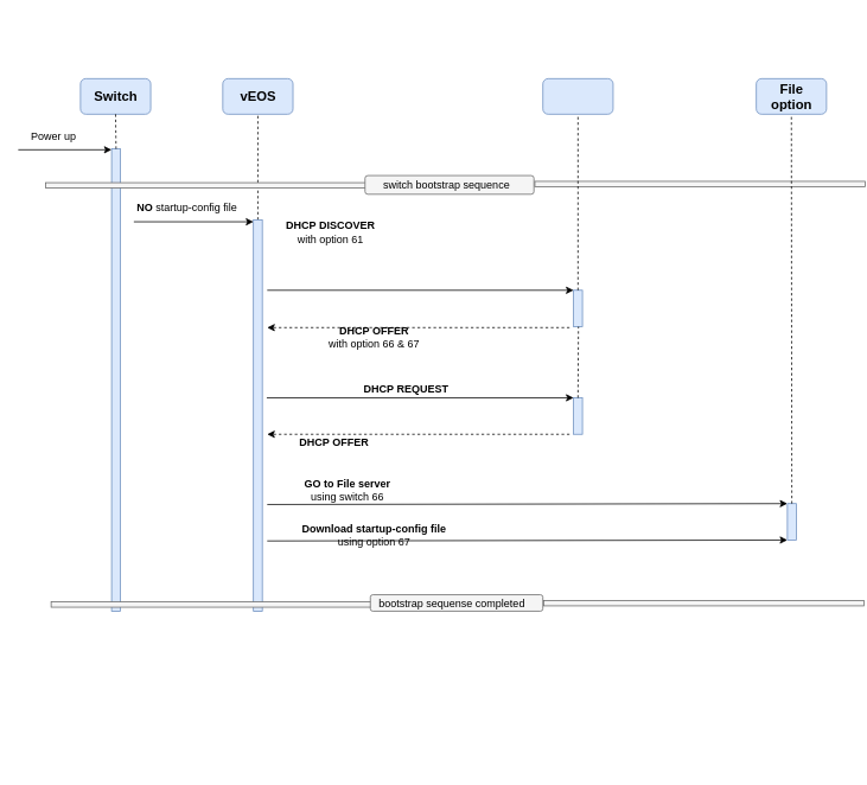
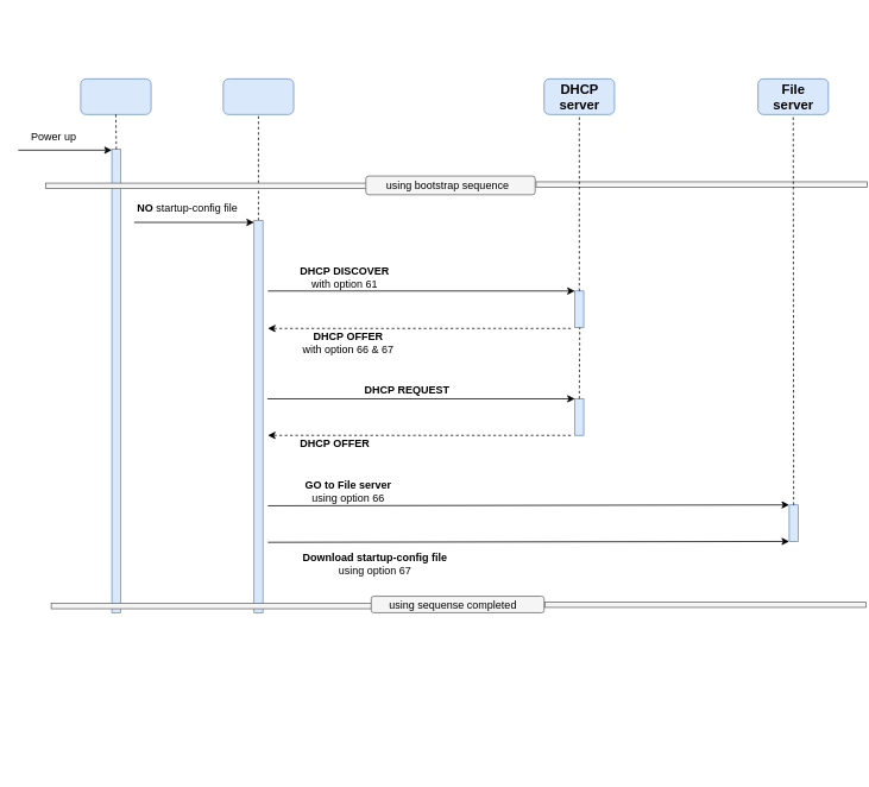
- <mxCell id="3" value="&lt;b&gt;&lt;font style=&quot;font-size: 15px;&quot;&gt;Switch&lt;/font&gt;&lt;/b&gt;" style="text;strokeColor=none;align=center;fillColor=none;html=1;verticalAlign=middle;whiteSpace=wrap;rounded=0;" parent="1" vertex="1"><mxGeometry x="100" y="93" width="60" height="30" as="geometry" /></mxCell>
- <mxCell id="5" value="&lt;b&gt;&lt;font style=&quot;font-size: 15px;&quot;&gt;vEOS&lt;/font&gt;&lt;/b&gt;" style="text;strokeColor=none;align=center;fillColor=none;html=1;verticalAlign=middle;whiteSpace=wrap;rounded=0;" parent="1" vertex="1"><mxGeometry x="260" y="93" width="60" height="30" as="geometry" /></mxCell>
+ <mxCell id="7" value="&lt;b&gt;&lt;font style=&quot;font-size: 15px;&quot;&gt;DHCP server&lt;/font&gt;&lt;/b&gt;" style="text;strokeColor=none;align=center;fillColor=none;html=1;verticalAlign=middle;whiteSpace=wrap;rounded=0;" parent="1" vertex="1"><mxGeometry x="620" y="93" width="60" height="30" as="geometry" /></mxCell>
- <mxCell id="9" value="&lt;b&gt;&lt;font style=&quot;font-size: 15px;&quot;&gt;File option&lt;/font&gt;&lt;/b&gt;" style="text;strokeColor=none;align=center;fillColor=none;html=1;verticalAlign=middle;whiteSpace=wrap;rounded=0;" parent="1" vertex="1"><mxGeometry x="860" y="93" width="60" height="30" as="geometry" /></mxCell>
+ <mxCell id="9" value="&lt;b&gt;&lt;font style=&quot;font-size: 15px;&quot;&gt;File server&lt;/font&gt;&lt;/b&gt;" style="text;strokeColor=none;align=center;fillColor=none;html=1;verticalAlign=middle;whiteSpace=wrap;rounded=0;" parent="1" vertex="1"><mxGeometry x="860" y="93" width="60" height="30" as="geometry" /></mxCell>
- <mxCell id="20" value="switch bootstrap sequence" style="text;strokeColor=none;align=center;fillColor=none;html=1;verticalAlign=middle;whiteSpace=wrap;rounded=0;" parent="1" vertex="1"><mxGeometry x="422" y="194" width="160" height="27" as="geometry" /></mxCell>
+ <mxCell id="20" value="using bootstrap sequence" style="text;strokeColor=none;align=center;fillColor=none;html=1;verticalAlign=middle;whiteSpace=wrap;rounded=0;" parent="1" vertex="1"><mxGeometry x="422" y="194" width="160" height="27" as="geometry" /></mxCell>
- <mxCell id="25" value="&lt;b&gt;DHCP DISCOVER&lt;/b&gt;&lt;br&gt;with option 61" style="text;strokeColor=none;align=center;fillColor=none;html=1;verticalAlign=middle;whiteSpace=wrap;rounded=0;" parent="1" vertex="1"><mxGeometry x="316" y="246" width="111" height="30" as="geometry" /></mxCell>
+ <mxCell id="25" value="&lt;b&gt;DHCP DISCOVER&lt;/b&gt;&lt;br&gt;with option 61" style="text;strokeColor=none;align=center;fillColor=none;html=1;verticalAlign=middle;whiteSpace=wrap;rounded=0;" parent="1" vertex="1"><mxGeometry x="331" y="296" width="111" height="30" as="geometry" /></mxCell>
- <mxCell id="27" value="&lt;b&gt;DHCP OFFER&lt;/b&gt;&lt;br&gt;with option 66 &amp;amp; 67" style="text;strokeColor=none;align=center;fillColor=none;html=1;verticalAlign=middle;whiteSpace=wrap;rounded=0;" parent="1" vertex="1"><mxGeometry x="359.5" y="364" width="120.5" height="30" as="geometry" /></mxCell>
+ <mxCell id="27" value="&lt;b&gt;DHCP OFFER&lt;/b&gt;&lt;br&gt;with option 66 &amp;amp; 67" style="text;strokeColor=none;align=center;fillColor=none;html=1;verticalAlign=middle;whiteSpace=wrap;rounded=0;" parent="1" vertex="1"><mxGeometry x="329.5" y="369" width="120.5" height="30" as="geometry" /></mxCell>
- <mxCell id="37" value="&lt;b&gt;GO to File server&lt;br&gt;&lt;/b&gt;using switch 66" style="text;strokeColor=none;align=center;fillColor=none;html=1;verticalAlign=middle;whiteSpace=wrap;rounded=0;" parent="1" vertex="1"><mxGeometry x="331" y="536" width="119" height="30" as="geometry" /></mxCell>
+ <mxCell id="37" value="&lt;b&gt;GO to File server&lt;br&gt;&lt;/b&gt;using option 66" style="text;strokeColor=none;align=center;fillColor=none;html=1;verticalAlign=middle;whiteSpace=wrap;rounded=0;" parent="1" vertex="1"><mxGeometry x="331" y="536" width="119" height="30" as="geometry" /></mxCell>
- <mxCell id="39" value="&lt;b&gt;Download startup-config file&lt;br&gt;&lt;/b&gt;using option 67" style="text;strokeColor=none;align=center;fillColor=none;html=1;verticalAlign=middle;whiteSpace=wrap;rounded=0;" parent="1" vertex="1"><mxGeometry x="331" y="587" width="179" height="30" as="geometry" /></mxCell>
+ <mxCell id="39" value="&lt;b&gt;Download startup-config file&lt;br&gt;&lt;/b&gt;using option 67" style="text;strokeColor=none;align=center;fillColor=none;html=1;verticalAlign=middle;whiteSpace=wrap;rounded=0;" parent="1" vertex="1"><mxGeometry x="331" y="617" width="179" height="30" as="geometry" /></mxCell>
- <mxCell id="42" value="bootstrap sequense completed" style="text;strokeColor=none;align=center;fillColor=none;html=1;verticalAlign=middle;whiteSpace=wrap;rounded=0;" parent="1" vertex="1"><mxGeometry x="417" y="665.5" width="182" height="27" as="geometry" /></mxCell>
+ <mxCell id="42" value="using sequense completed" style="text;strokeColor=none;align=center;fillColor=none;html=1;verticalAlign=middle;whiteSpace=wrap;rounded=0;" parent="1" vertex="1"><mxGeometry x="417" y="665.5" width="182" height="27" as="geometry" /></mxCell>
